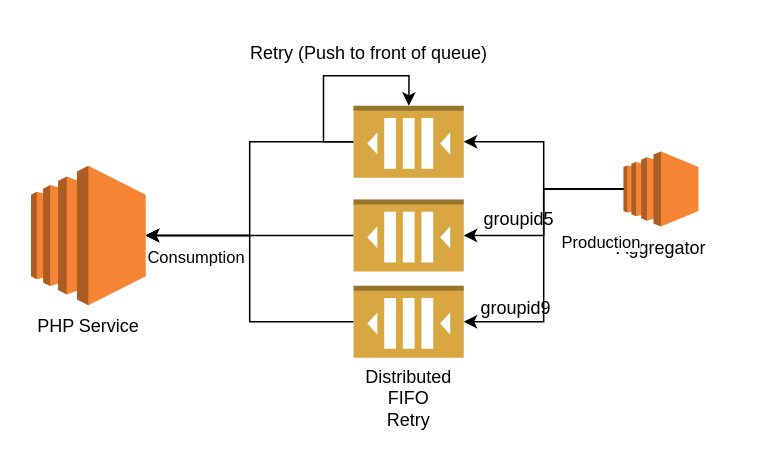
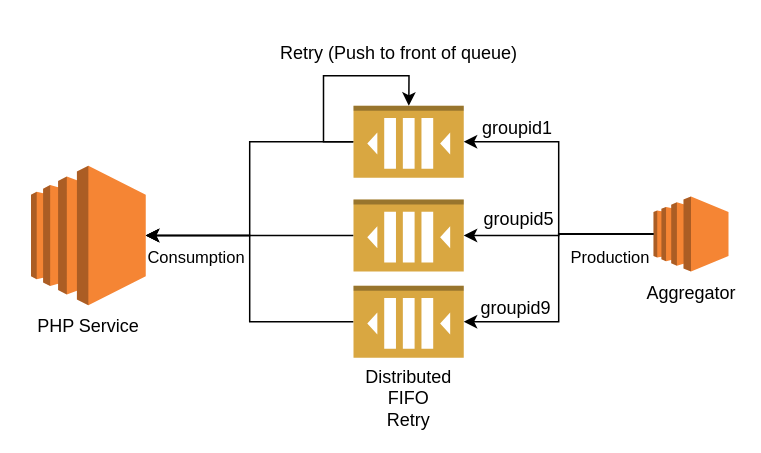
- <mxCell id="17" value="Retry (Push to front of queue)" style="text;html=1;align=center;verticalAlign=middle;resizable=0;points=[];autosize=1;strokeColor=none;fillColor=none;" vertex="1" parent="1"><mxGeometry x="155" y="20" width="180" height="30" as="geometry" /></mxCell>
+ <mxCell id="17" value="Retry (Push to front of queue)" style="text;html=1;align=center;verticalAlign=middle;resizable=0;points=[];autosize=1;strokeColor=none;fillColor=none;" vertex="1" parent="1"><mxGeometry x="175" y="20" width="180" height="30" as="geometry" /></mxCell>
+ <mxCell id="18" value="groupid1" style="text;html=1;align=center;verticalAlign=middle;resizable=0;points=[];autosize=1;strokeColor=none;fillColor=none;" vertex="1" parent="1"><mxGeometry x="308.5" y="70" width="70" height="30" as="geometry" /></mxCell>
- <mxCell id="5" value="Aggregator" style="outlineConnect=0;dashed=0;verticalLabelPosition=bottom;verticalAlign=top;align=center;html=1;shape=mxgraph.aws3.ec2;fillColor=#F58534;gradientColor=none;" parent="1" vertex="1"><mxGeometry x="415" y="100.5" width="50" height="50" as="geometry" /></mxCell>
+ <mxCell id="5" value="Aggregator" style="outlineConnect=0;dashed=0;verticalLabelPosition=bottom;verticalAlign=top;align=center;html=1;shape=mxgraph.aws3.ec2;fillColor=#F58534;gradientColor=none;" parent="1" vertex="1"><mxGeometry x="435" y="130.5" width="50" height="50" as="geometry" /></mxCell>
